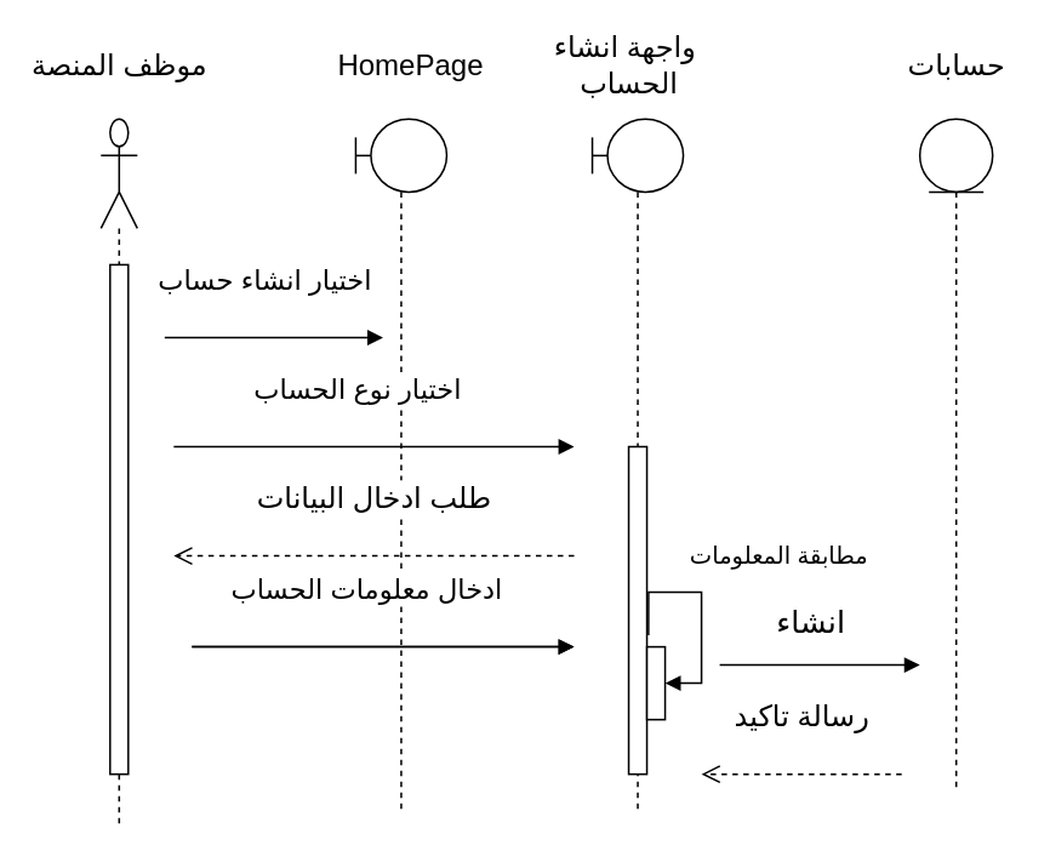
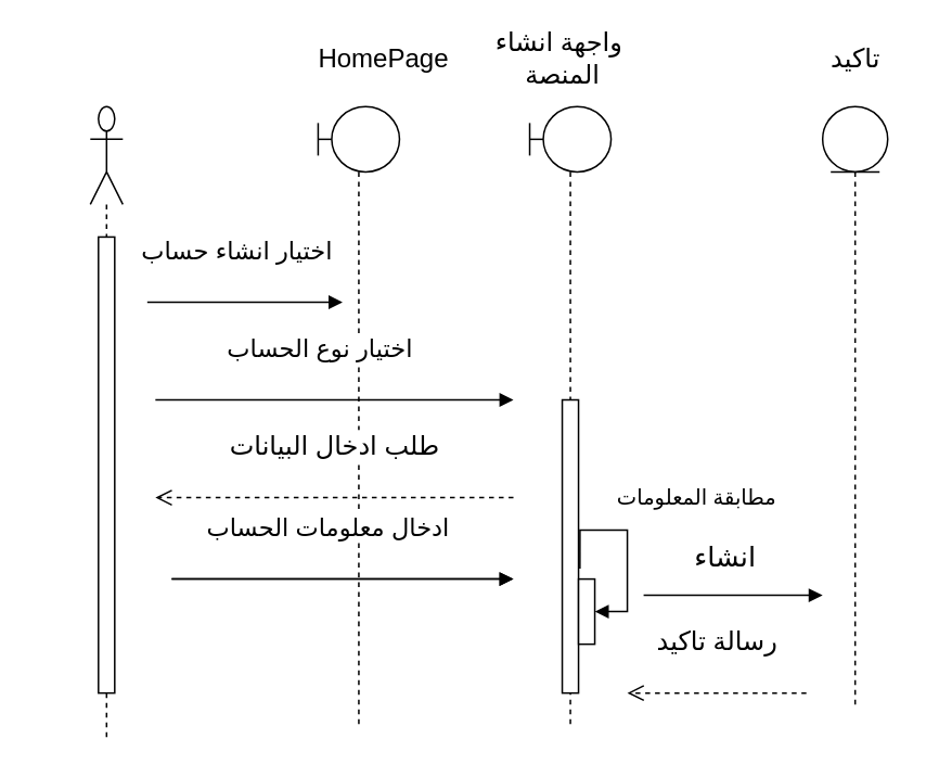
- <mxCell id="4" value="&lt;font style=&quot;font-size: 16px&quot;&gt;موظف المنصة&lt;/font&gt;" style="text;html=1;align=center;verticalAlign=middle;resizable=0;points=[];autosize=1;" parent="1" vertex="1"><mxGeometry x="20" y="25" width="90" height="20" as="geometry" /></mxCell>
- <mxCell id="6" value="&lt;span style=&quot;font-size: 16px&quot;&gt;HomePage&lt;/span&gt;" style="text;html=1;align=center;verticalAlign=middle;resizable=0;points=[];autosize=1;" parent="1" vertex="1"><mxGeometry x="175" y="25" width="100" height="20" as="geometry" /></mxCell>
+ <mxCell id="6" value="&lt;span style=&quot;font-size: 16px&quot;&gt;HomePage&lt;/span&gt;" style="text;html=1;align=center;verticalAlign=middle;resizable=0;points=[];autosize=1;" parent="1" vertex="1"><mxGeometry x="185" y="25" width="100" height="20" as="geometry" /></mxCell>
- <mxCell id="11" value="&lt;font style=&quot;font-size: 16px&quot;&gt;واجهة انشاء&amp;nbsp;&lt;br&gt;الحساب&lt;br&gt;&lt;/font&gt;" style="text;html=1;align=center;verticalAlign=middle;resizable=0;points=[];autosize=1;" parent="1" vertex="1"><mxGeometry x="305" y="20" width="80" height="30" as="geometry" /></mxCell>
+ <mxCell id="11" value="&lt;font style=&quot;font-size: 16px&quot;&gt;واجهة انشاء&amp;nbsp;&lt;br&gt;المنصة&lt;br&gt;&lt;/font&gt;" style="text;html=1;align=center;verticalAlign=middle;resizable=0;points=[];autosize=1;" parent="1" vertex="1"><mxGeometry x="305" y="20" width="80" height="30" as="geometry" /></mxCell>
- <mxCell id="17" value="&lt;font style=&quot;font-size: 16px&quot;&gt;حسابات&lt;/font&gt;" style="text;html=1;align=center;verticalAlign=middle;resizable=0;points=[];autosize=1;" parent="1" vertex="1"><mxGeometry x="495" y="25" width="60" height="20" as="geometry" /></mxCell>
+ <mxCell id="17" value="&lt;font style=&quot;font-size: 16px&quot;&gt;تاكيد&lt;/font&gt;" style="text;html=1;align=center;verticalAlign=middle;resizable=0;points=[];autosize=1;" parent="1" vertex="1"><mxGeometry x="495" y="25" width="60" height="20" as="geometry" /></mxCell>
